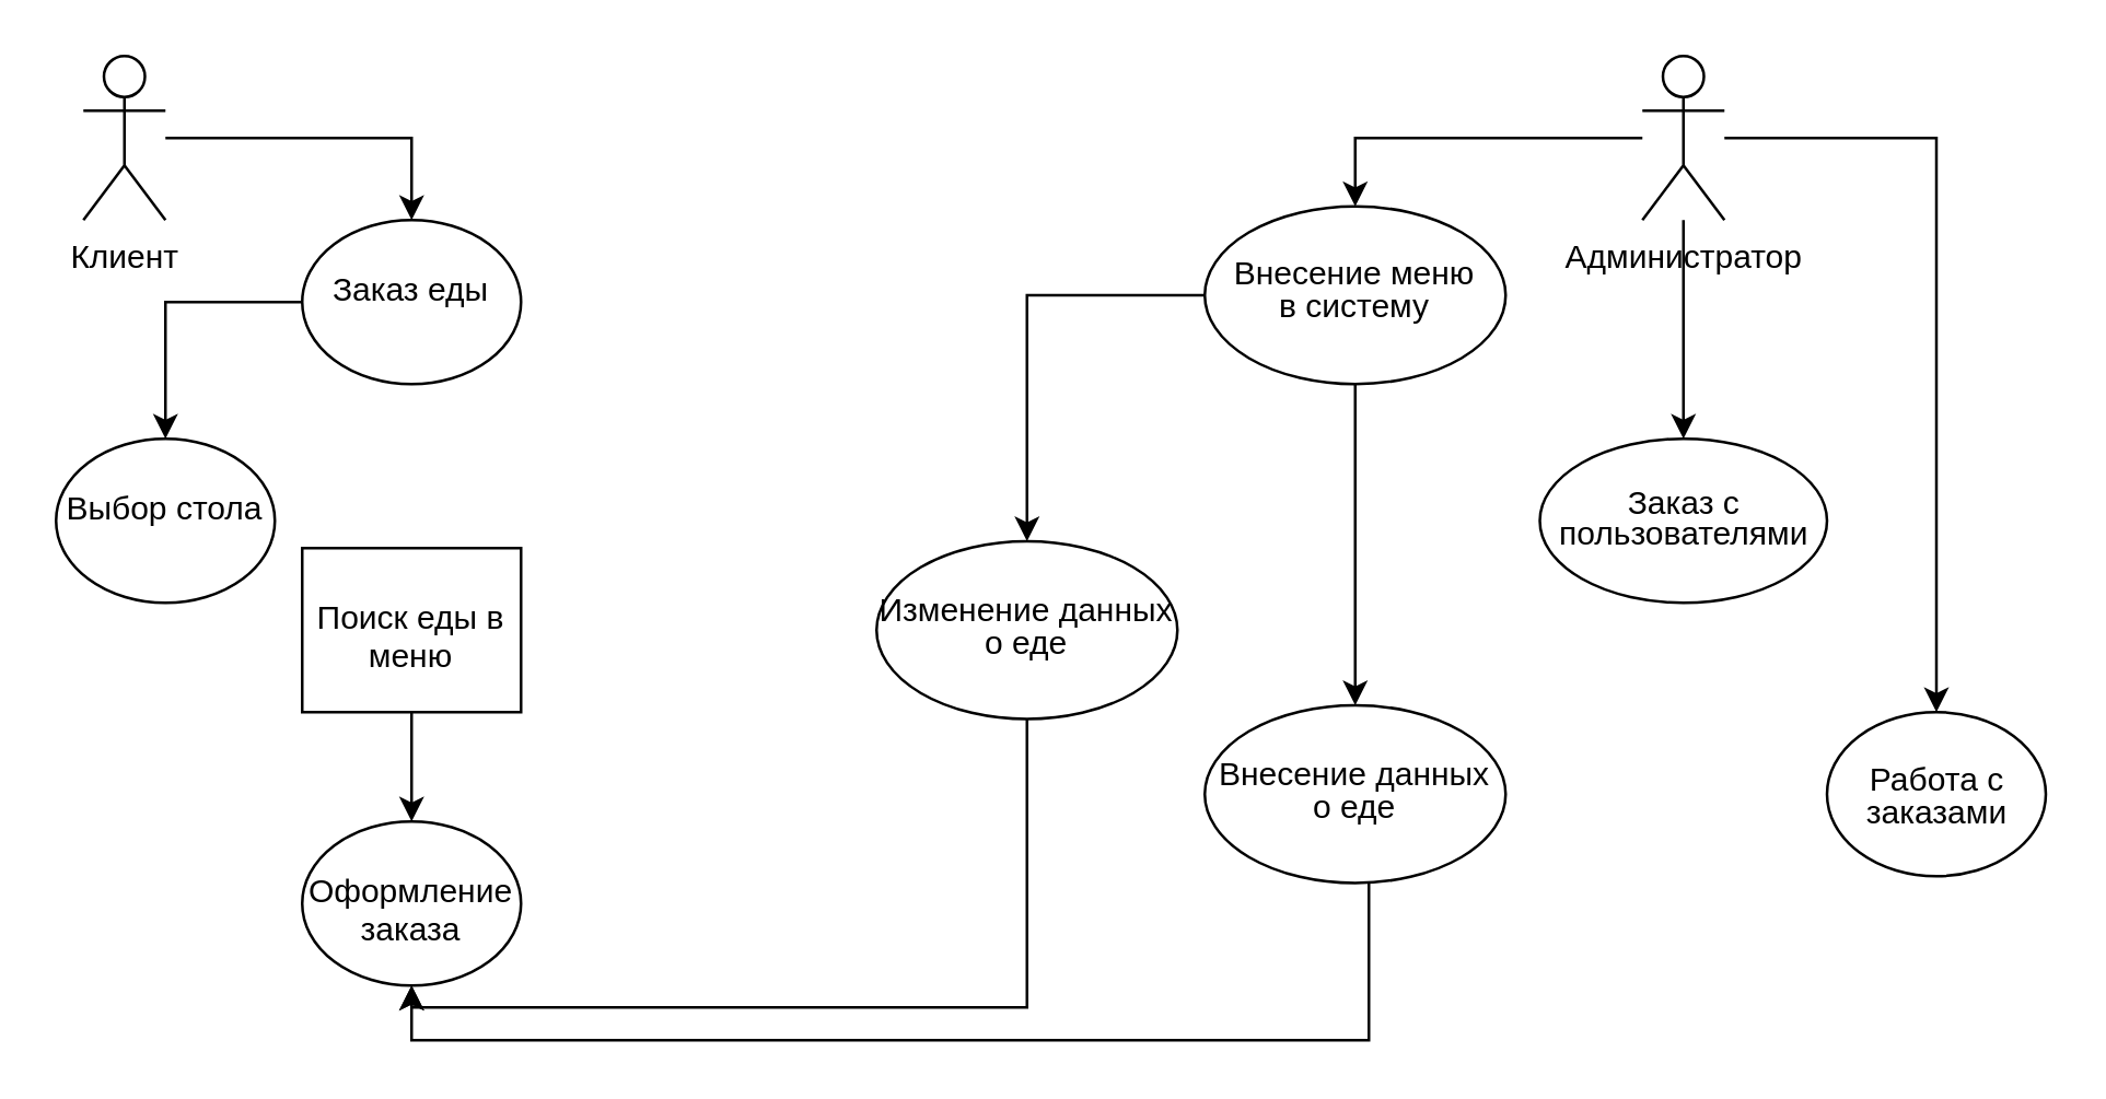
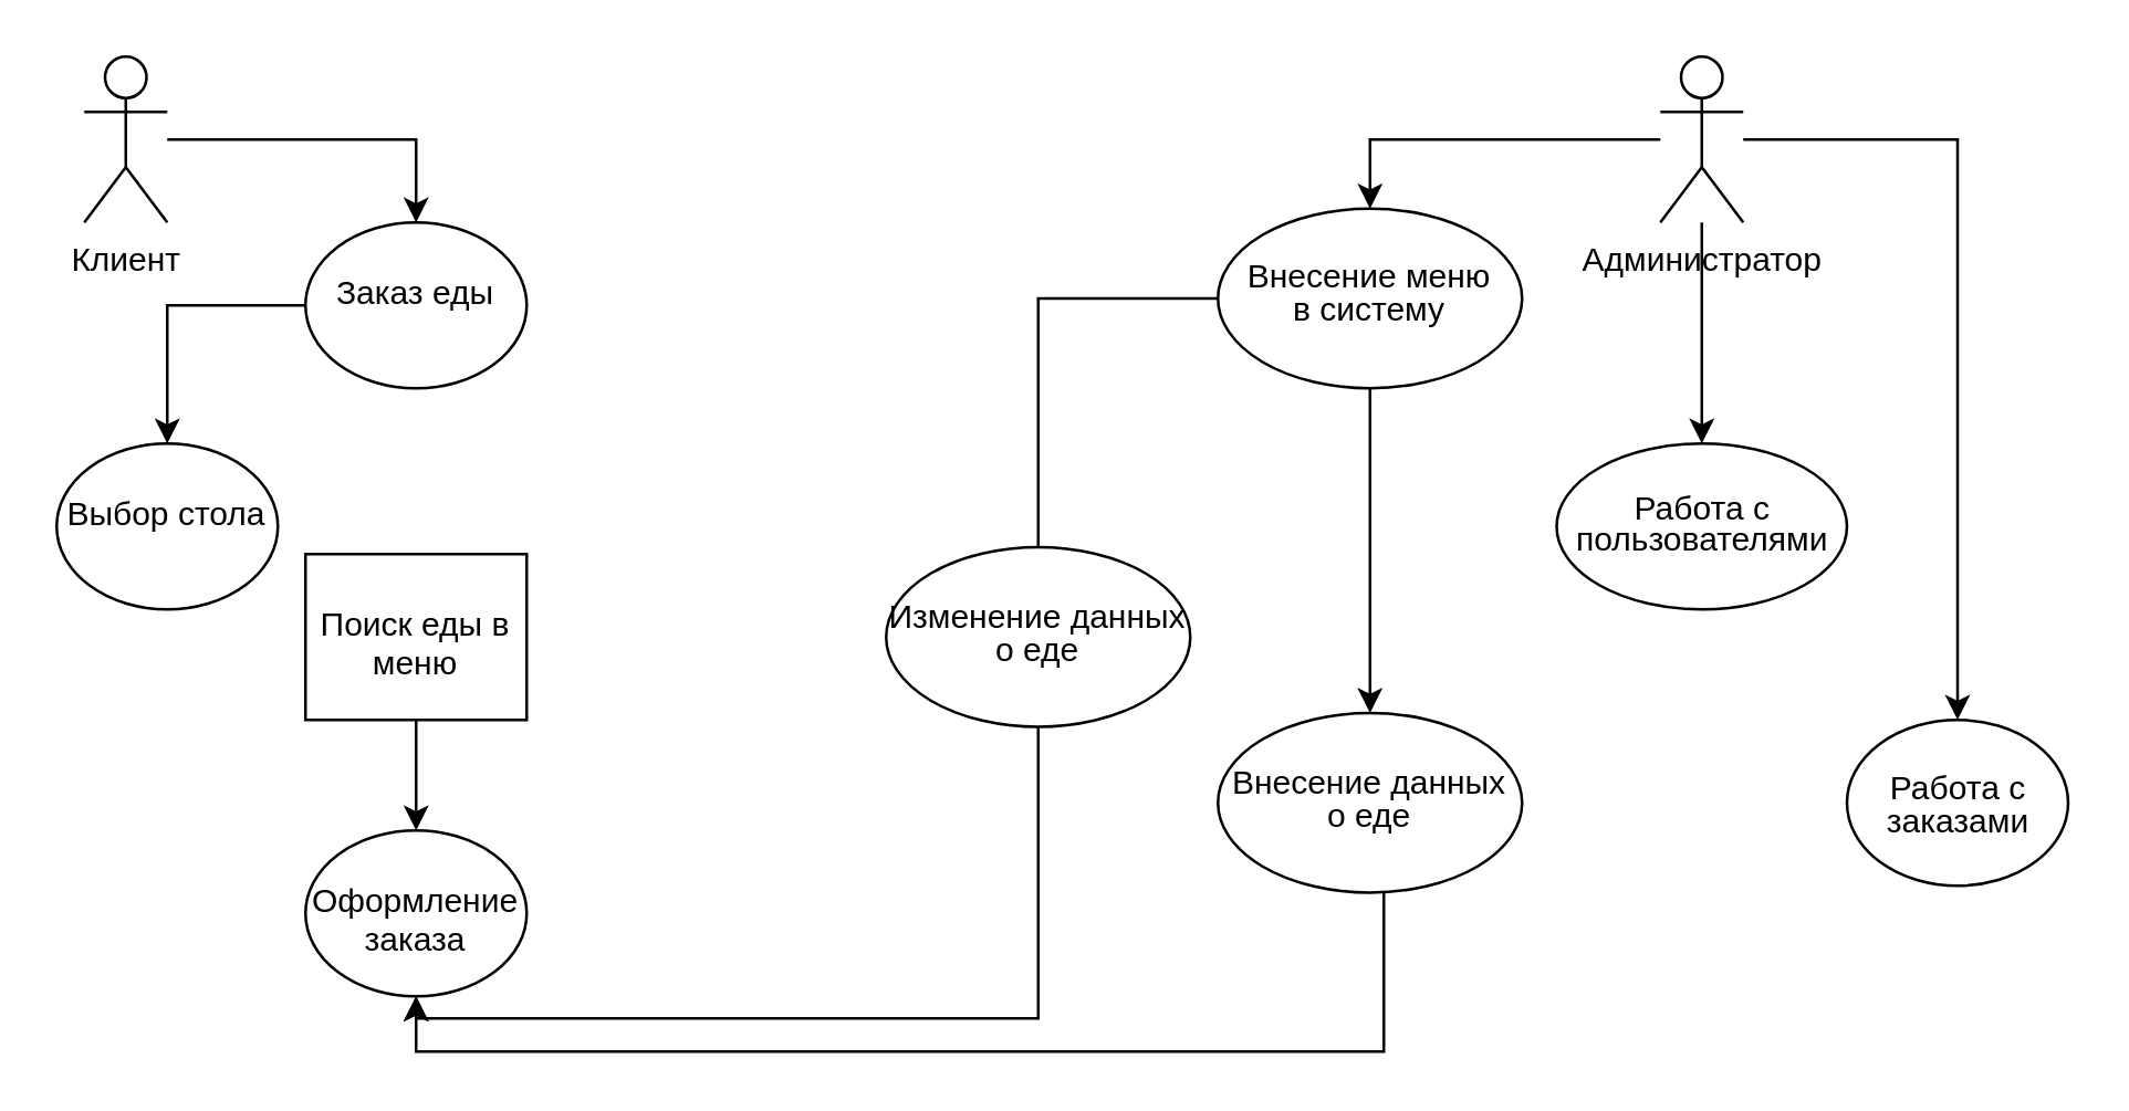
- <mxCell id="19" value="&lt;p style=&quot;line-height: 90%;&quot;&gt;Заказ с пользователями&lt;/p&gt;" style="ellipse;whiteSpace=wrap;html=1;verticalAlign=top;" vertex="1" parent="1"><mxGeometry x="562.5" y="160" width="105" height="60" as="geometry" /></mxCell>
+ <mxCell id="19" value="&lt;p style=&quot;line-height: 90%;&quot;&gt;Работа с пользователями&lt;/p&gt;" style="ellipse;whiteSpace=wrap;html=1;verticalAlign=top;" vertex="1" parent="1"><mxGeometry x="562.5" y="160" width="105" height="60" as="geometry" /></mxCell>
- <mxCell id="15" value="" style="edgeStyle=orthogonalEdgeStyle;rounded=0;orthogonalLoop=1;jettySize=auto;html=1;" edge="1" parent="1" source="16" target="22"><mxGeometry relative="1" as="geometry" /></mxCell>
+ <mxCell id="15" value="" style="edgeStyle=orthogonalEdgeStyle;rounded=0;orthogonalLoop=1;jettySize=auto;html=1;endArrow=none;" edge="1" parent="1" source="16" target="22"><mxGeometry relative="1" as="geometry" /></mxCell>
